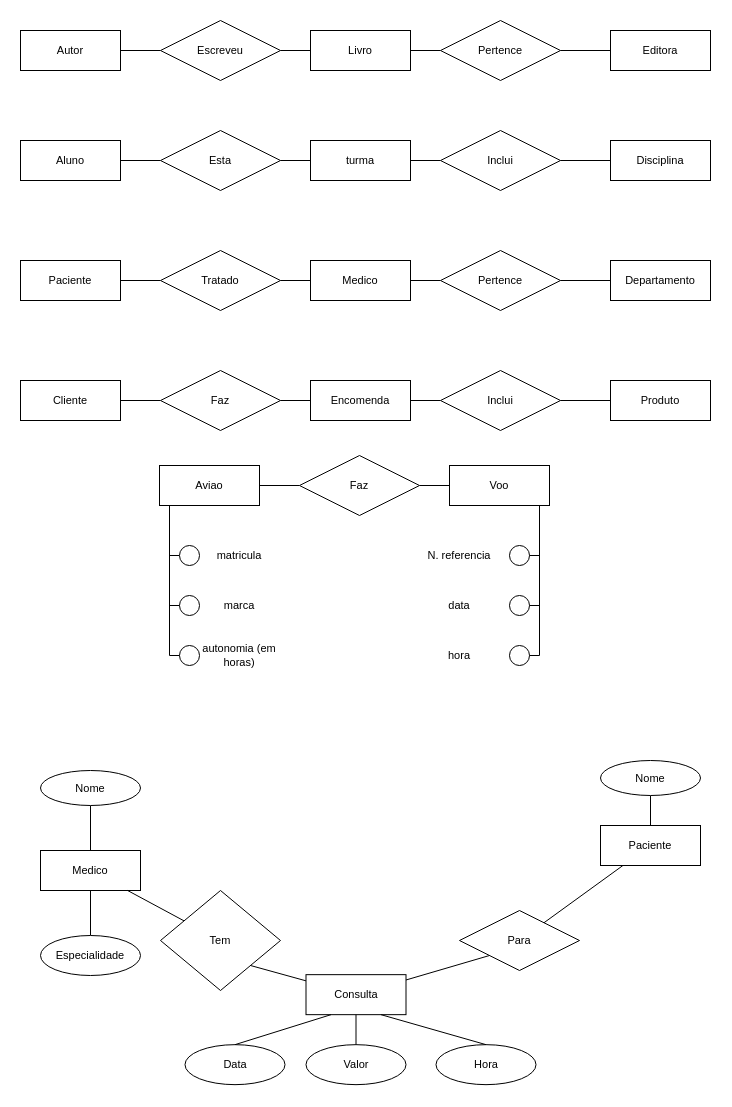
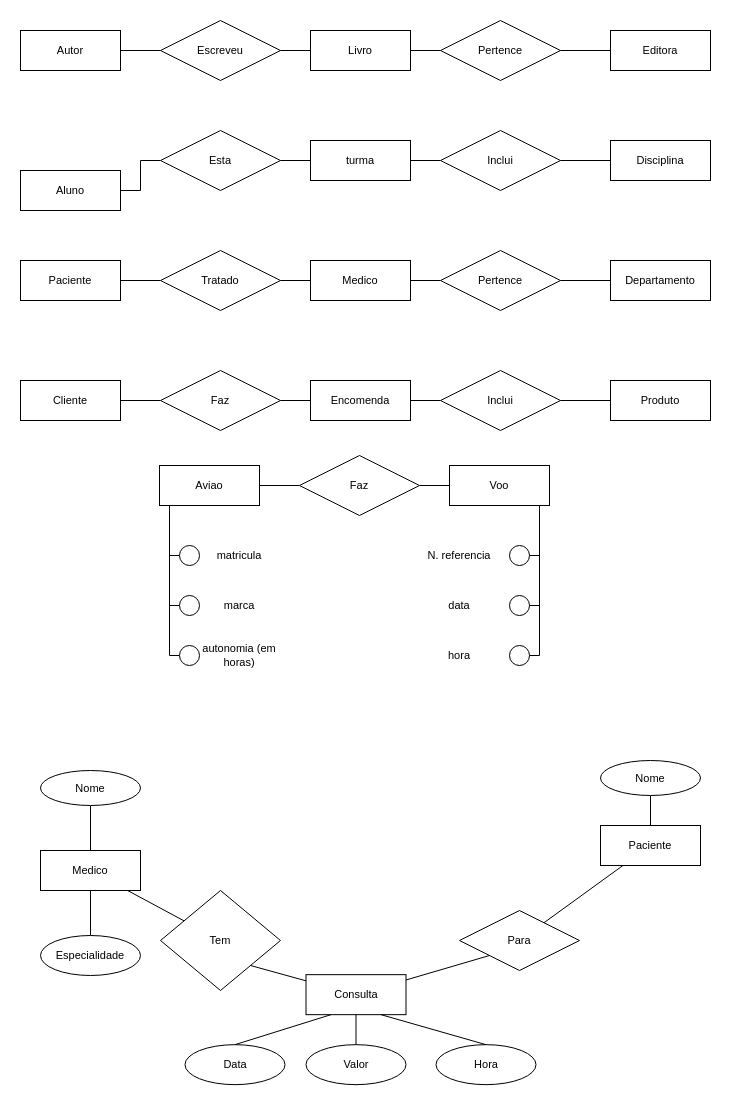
- <mxCell id="2" value="Aluno" style="whiteSpace=wrap;html=1;align=center;fontFamily=Helvetica;fontSize=11;fontColor=default;labelBackgroundColor=default;" parent="1" vertex="1"><mxGeometry x="20" y="140" width="100" height="40" as="geometry" /></mxCell>
+ <mxCell id="2" value="Aluno" style="whiteSpace=wrap;html=1;align=center;fontFamily=Helvetica;fontSize=11;fontColor=default;labelBackgroundColor=default;" parent="1" vertex="1"><mxGeometry x="20" y="170" width="100" height="40" as="geometry" /></mxCell>
